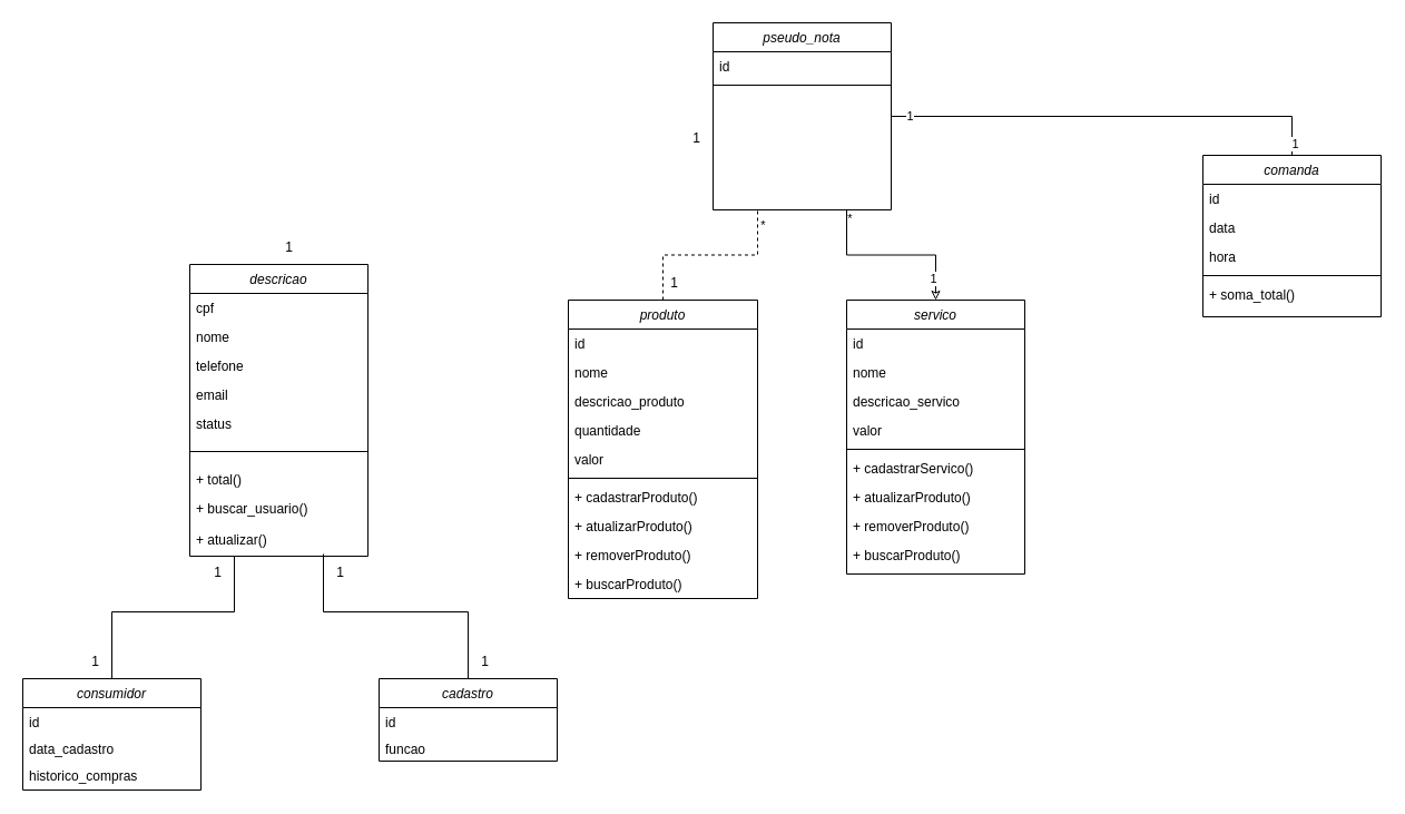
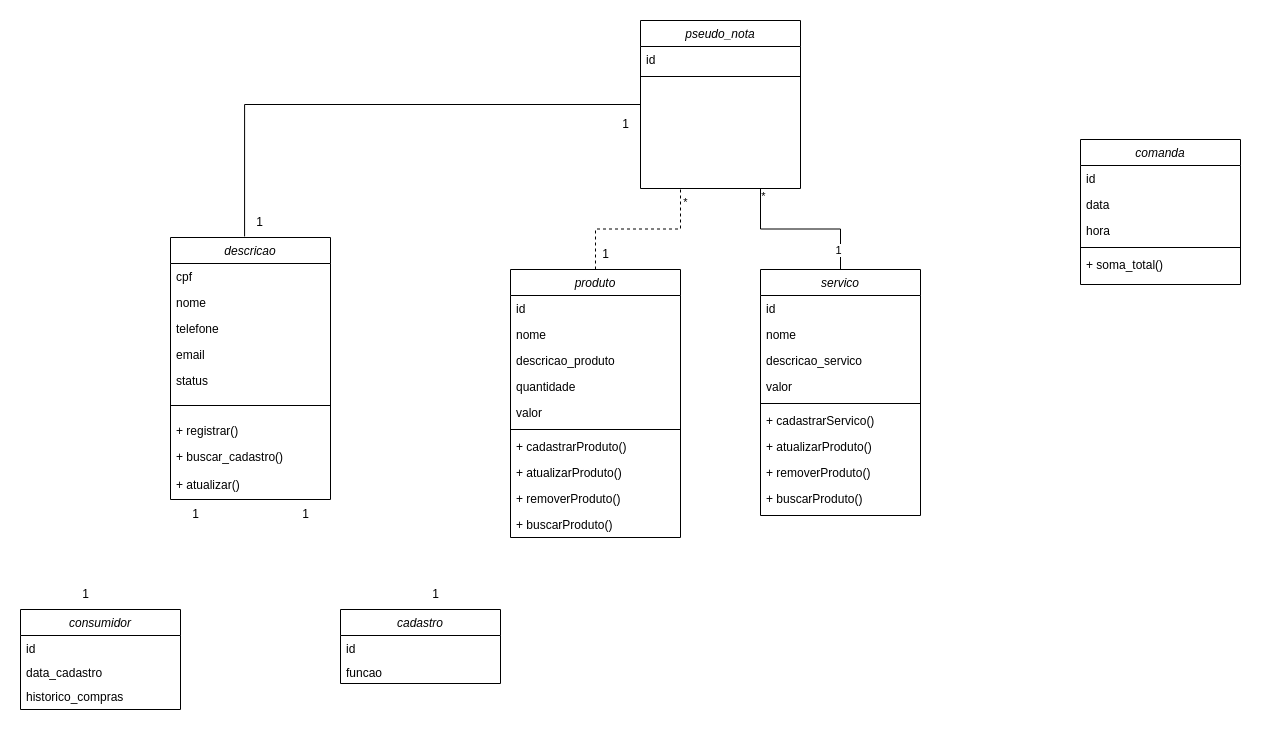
+ <mxCell id="59" style="edgeStyle=orthogonalEdgeStyle;rounded=0;orthogonalLoop=1;jettySize=auto;html=1;entryX=0.463;entryY=-0.004;entryDx=0;entryDy=0;entryPerimeter=0;startArrow=none;startFill=0;endArrow=none;endFill=0;exitX=0;exitY=0.5;exitDx=0;exitDy=0;" edge="1" parent="1" source="56" target="2"><mxGeometry relative="1" as="geometry"><mxPoint x="540" y="93" as="sourcePoint" /></mxGeometry></mxCell>
- <mxCell id="53" style="edgeStyle=orthogonalEdgeStyle;rounded=0;orthogonalLoop=1;jettySize=auto;html=1;entryX=0.5;entryY=0;entryDx=0;entryDy=0;endArrow=none;endFill=0;startArrow=none;startFill=0;exitX=1;exitY=0.5;exitDx=0;exitDy=0;" edge="1" parent="1" source="56" target="24"><mxGeometry relative="1" as="geometry"><mxPoint x="730" y="99" as="sourcePoint" /></mxGeometry></mxCell>
- <mxCell id="54" value="1" style="edgeLabel;html=1;align=center;verticalAlign=middle;resizable=0;points=[];" connectable="0" vertex="1" parent="53"><mxGeometry x="-0.919" y="1" relative="1" as="geometry"><mxPoint as="offset" /></mxGeometry></mxCell>
- <mxCell id="55" value="1" style="edgeLabel;html=1;align=center;verticalAlign=middle;resizable=0;points=[];" connectable="0" vertex="1" parent="53"><mxGeometry x="0.944" y="2" relative="1" as="geometry"><mxPoint as="offset" /></mxGeometry></mxCell>
- <mxCell id="21" style="edgeStyle=orthogonalEdgeStyle;rounded=0;orthogonalLoop=1;jettySize=auto;html=1;entryX=0.5;entryY=0;entryDx=0;entryDy=0;endArrow=classic;endFill=0;exitX=0.75;exitY=1;exitDx=0;exitDy=0;" edge="1" parent="1" source="56" target="30"><mxGeometry relative="1" as="geometry" /></mxCell>
+ <mxCell id="21" style="edgeStyle=orthogonalEdgeStyle;rounded=0;orthogonalLoop=1;jettySize=auto;html=1;entryX=0.5;entryY=0;entryDx=0;entryDy=0;endArrow=none;endFill=0;exitX=0.75;exitY=1;exitDx=0;exitDy=0;" edge="1" parent="1" source="56" target="30"><mxGeometry relative="1" as="geometry" /></mxCell>
- <mxCell id="9" value="+ total()" style="text;align=left;verticalAlign=top;spacingLeft=4;spacingRight=4;overflow=hidden;rotatable=0;points=[[0,0.5],[1,0.5]];portConstraint=eastwest;" vertex="1" parent="2"><mxGeometry y="180" width="160" height="26" as="geometry" /></mxCell>
+ <mxCell id="9" value="+ registrar()" style="text;align=left;verticalAlign=top;spacingLeft=4;spacingRight=4;overflow=hidden;rotatable=0;points=[[0,0.5],[1,0.5]];portConstraint=eastwest;" vertex="1" parent="2"><mxGeometry y="180" width="160" height="26" as="geometry" /></mxCell>
- <mxCell id="10" value="+ buscar_usuario()" style="text;align=left;verticalAlign=top;spacingLeft=4;spacingRight=4;overflow=hidden;rotatable=0;points=[[0,0.5],[1,0.5]];portConstraint=eastwest;whiteSpace=wrap;" vertex="1" parent="2"><mxGeometry y="206" width="160" height="28" as="geometry" /></mxCell>
+ <mxCell id="10" value="+ buscar_cadastro()" style="text;align=left;verticalAlign=top;spacingLeft=4;spacingRight=4;overflow=hidden;rotatable=0;points=[[0,0.5],[1,0.5]];portConstraint=eastwest;whiteSpace=wrap;" vertex="1" parent="2"><mxGeometry y="206" width="160" height="28" as="geometry" /></mxCell>
- <mxCell id="16" style="edgeStyle=orthogonalEdgeStyle;rounded=0;orthogonalLoop=1;jettySize=auto;html=1;endArrow=none;endFill=0;startArrow=none;startFill=0;entryX=0.25;entryY=1;entryDx=0;entryDy=0;exitX=0.5;exitY=0;exitDx=0;exitDy=0;" edge="1" parent="1" source="17" target="2"><mxGeometry relative="1" as="geometry"><Array as="points"><mxPoint x="100" y="549" /><mxPoint x="210" y="549" /></Array><mxPoint x="100" y="599" as="sourcePoint" /><mxPoint x="210" y="519" as="targetPoint" /></mxGeometry></mxCell>
- <mxCell id="12" style="edgeStyle=orthogonalEdgeStyle;rounded=0;orthogonalLoop=1;jettySize=auto;html=1;endArrow=none;endFill=0;startArrow=none;startFill=0;exitX=0.5;exitY=0;exitDx=0;exitDy=0;entryX=0.75;entryY=1;entryDx=0;entryDy=0;entryPerimeter=0;" edge="1" parent="1" source="13" target="11"><mxGeometry relative="1" as="geometry"><Array as="points"><mxPoint x="420" y="549" /><mxPoint x="290" y="549" /></Array><mxPoint x="420" y="599" as="sourcePoint" /><mxPoint x="290" y="509" as="targetPoint" /></mxGeometry></mxCell>
